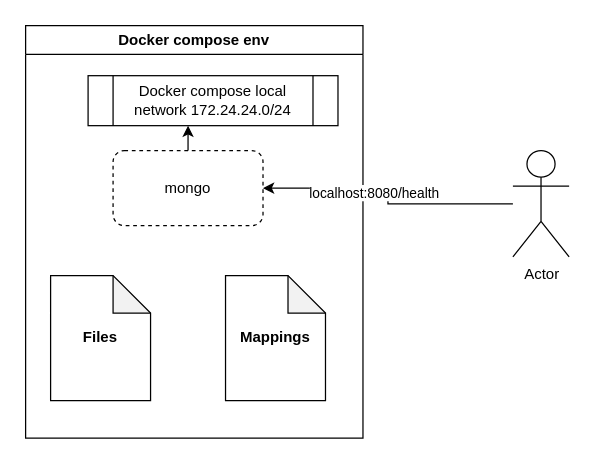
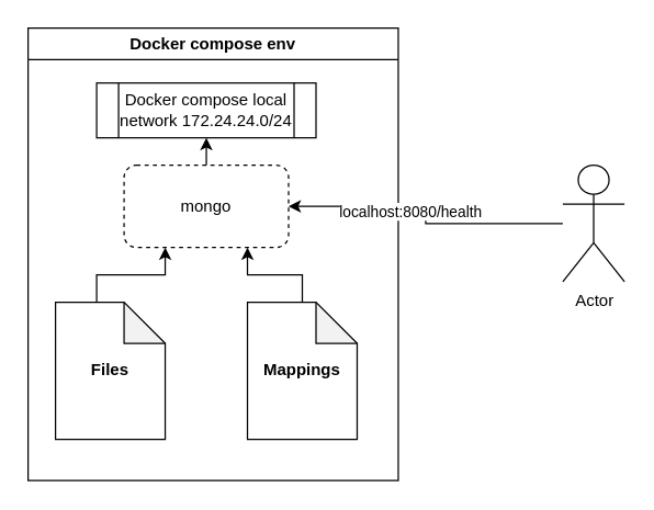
- <mxCell id="3" value="Docker compose local network&amp;nbsp;172.24.24.0/24" style="shape=process;whiteSpace=wrap;html=1;backgroundOutline=1;" parent="2" vertex="1"><mxGeometry x="50" y="40" width="200" height="40" as="geometry" /></mxCell>
+ <mxCell id="3" value="Docker compose local network&amp;nbsp;172.24.24.0/24" style="shape=process;whiteSpace=wrap;html=1;backgroundOutline=1;" parent="2" vertex="1"><mxGeometry x="50" y="40" width="160" height="40" as="geometry" /></mxCell>
+ <mxCell id="6" style="edgeStyle=orthogonalEdgeStyle;rounded=0;orthogonalLoop=1;jettySize=auto;html=1;entryX=0.25;entryY=1;entryDx=0;entryDy=0;" edge="1" parent="2" source="7" target="5"><mxGeometry relative="1" as="geometry"><Array as="points"><mxPoint x="50" y="180" /><mxPoint x="100" y="180" /></Array></mxGeometry></mxCell>
+ <mxCell id="8" style="edgeStyle=orthogonalEdgeStyle;rounded=0;orthogonalLoop=1;jettySize=auto;html=1;entryX=0.75;entryY=1;entryDx=0;entryDy=0;" edge="1" parent="2" source="9" target="5"><mxGeometry relative="1" as="geometry" /></mxCell>
